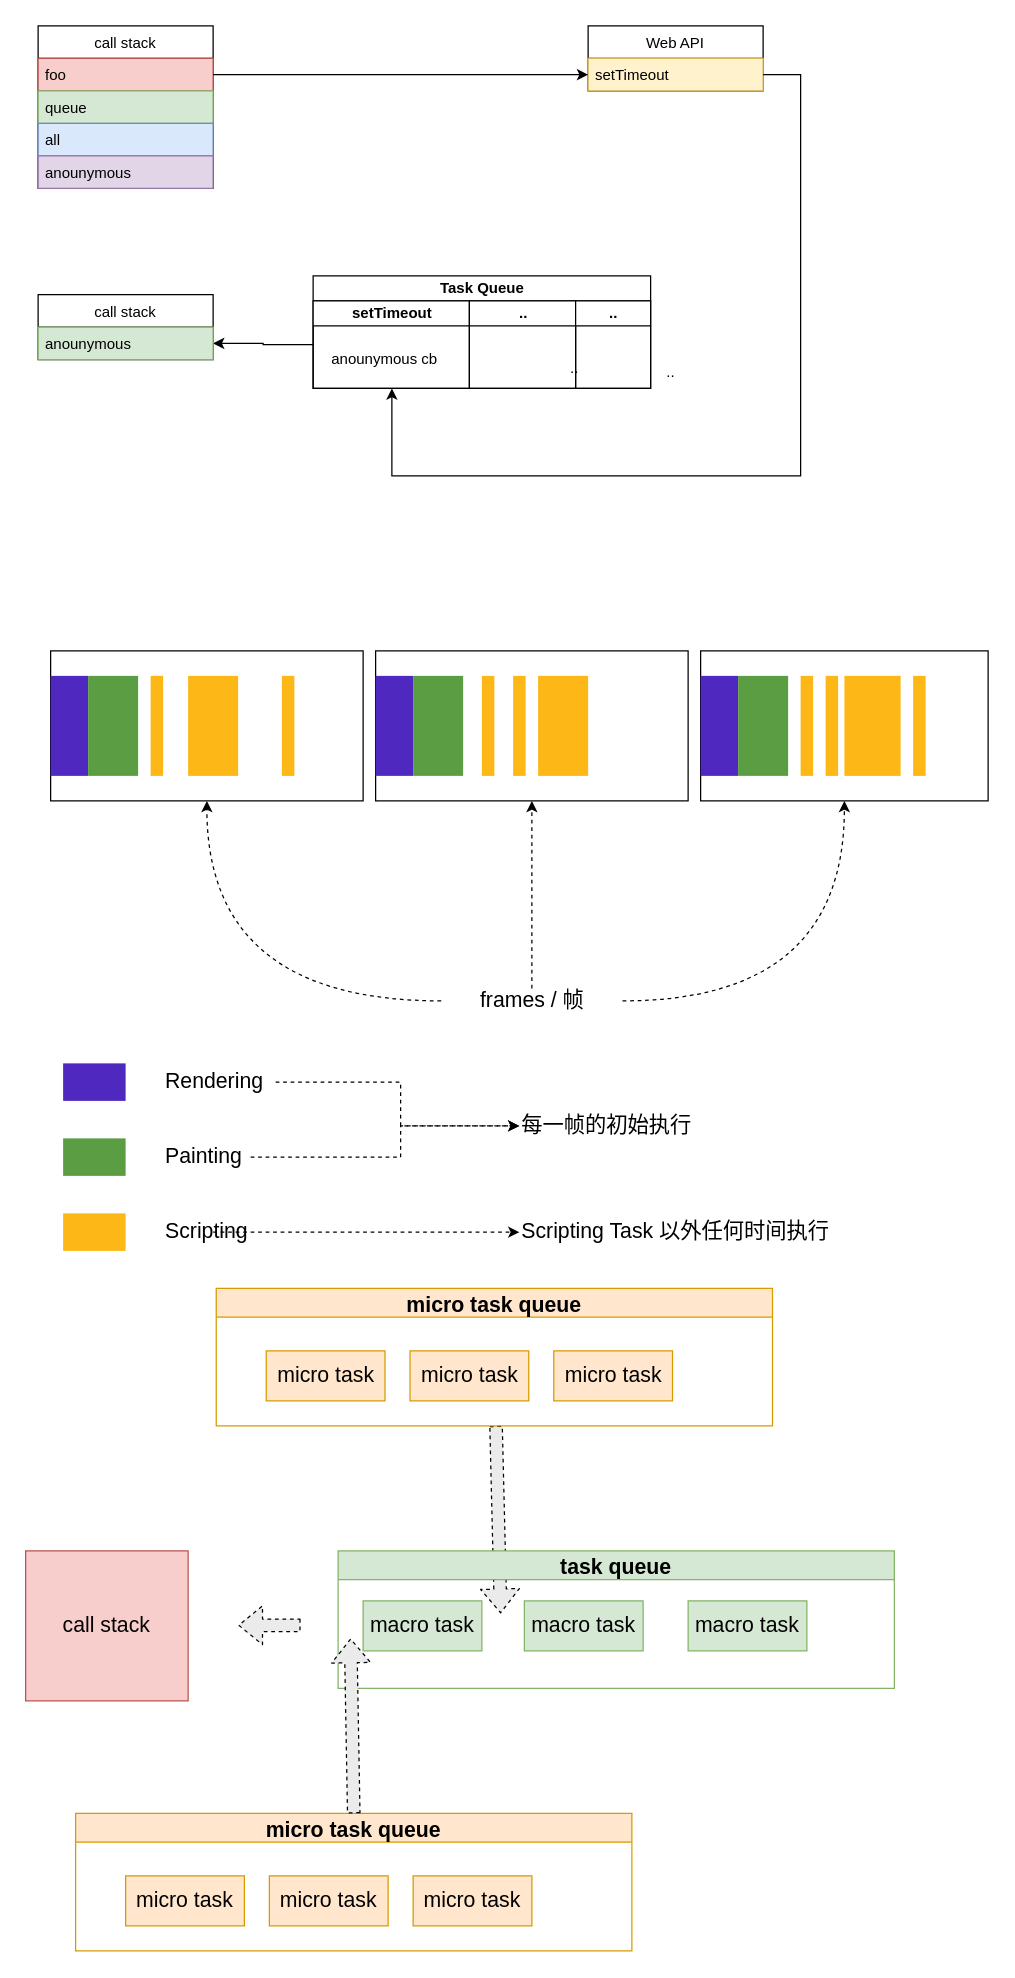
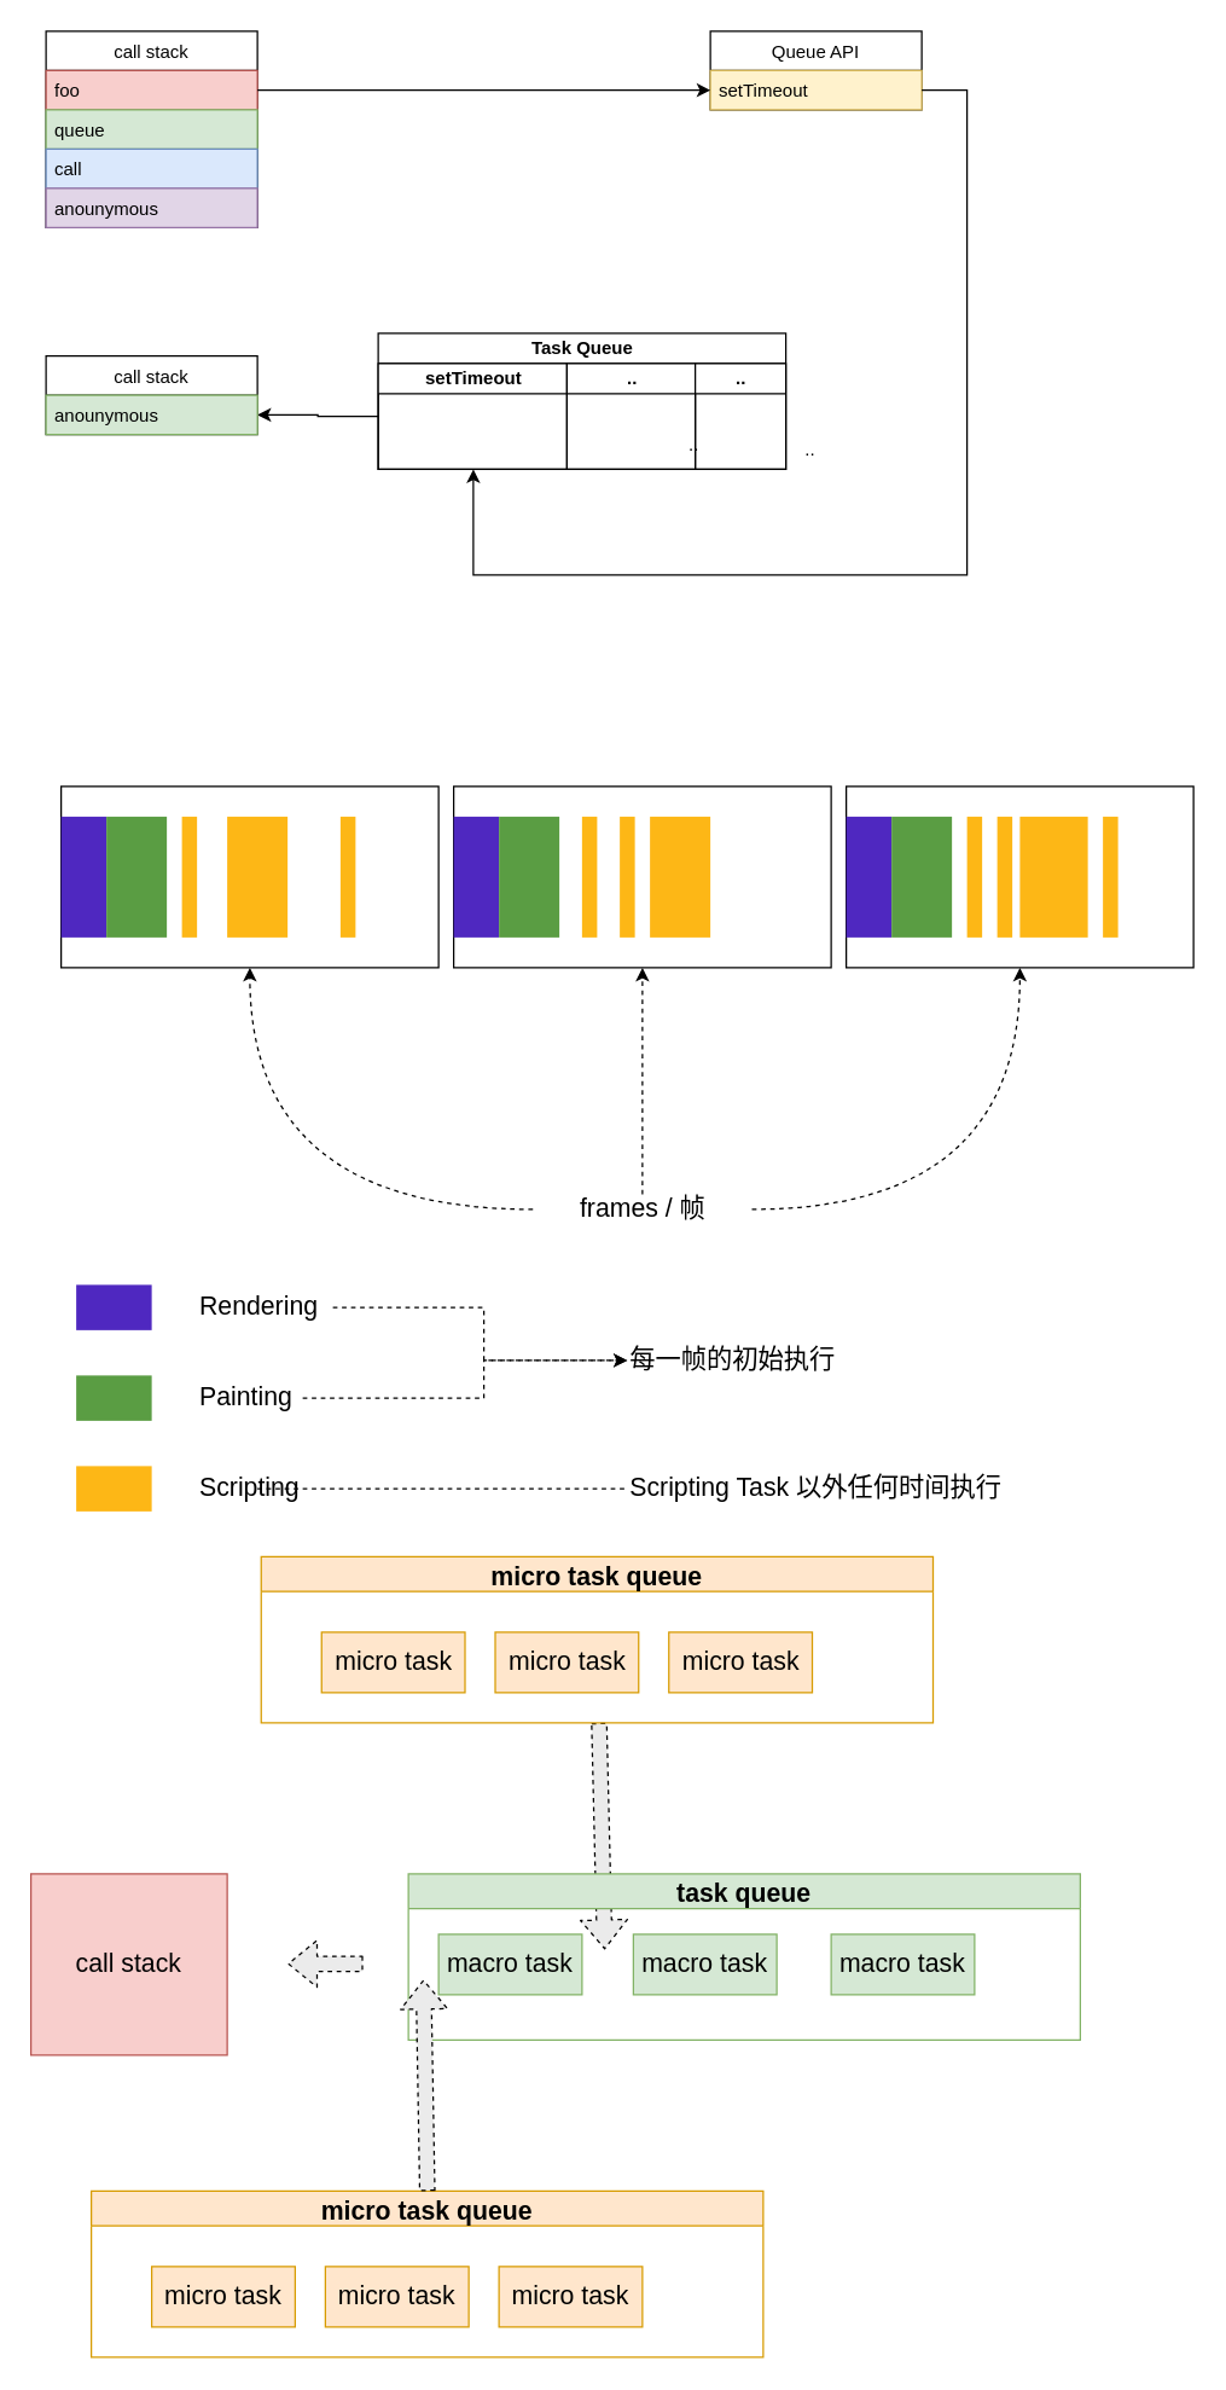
- <mxCell id="13" value="Web API" style="swimlane;fontStyle=0;childLayout=stackLayout;horizontal=1;startSize=26;fillColor=none;horizontalStack=0;resizeParent=1;resizeParentMax=0;resizeLast=0;collapsible=1;marginBottom=0;" parent="1" vertex="1"><mxGeometry x="470" y="20" width="140" height="52" as="geometry" /></mxCell>
+ <mxCell id="13" value="Queue API" style="swimlane;fontStyle=0;childLayout=stackLayout;horizontal=1;startSize=26;fillColor=none;horizontalStack=0;resizeParent=1;resizeParentMax=0;resizeLast=0;collapsible=1;marginBottom=0;" parent="1" vertex="1"><mxGeometry x="470" y="20" width="140" height="52" as="geometry" /></mxCell>
- <mxCell id="11" value="all" style="text;strokeColor=#6c8ebf;fillColor=#dae8fc;align=left;verticalAlign=top;spacingLeft=4;spacingRight=4;overflow=hidden;rotatable=0;points=[[0,0.5],[1,0.5]];portConstraint=eastwest;" parent="8" vertex="1"><mxGeometry y="78" width="140" height="26" as="geometry" /></mxCell>
+ <mxCell id="11" value="call" style="text;strokeColor=#6c8ebf;fillColor=#dae8fc;align=left;verticalAlign=top;spacingLeft=4;spacingRight=4;overflow=hidden;rotatable=0;points=[[0,0.5],[1,0.5]];portConstraint=eastwest;" parent="8" vertex="1"><mxGeometry y="78" width="140" height="26" as="geometry" /></mxCell>
- <mxCell id="5" value="anounymous cb" style="text;html=1;resizable=0;points=[];autosize=1;align=left;verticalAlign=top;spacingTop=-4;" parent="4" vertex="1"><mxGeometry x="12.5" y="37" width="100" height="20" as="geometry" /></mxCell>
- <mxCell id="61" style="edgeStyle=orthogonalEdgeStyle;orthogonalLoop=1;jettySize=auto;html=1;dashed=1;fontSize=17;rounded=0;" parent="1" source="46" target="60" edge="1"><mxGeometry relative="1" as="geometry" /></mxCell>
+ <mxCell id="61" style="edgeStyle=orthogonalEdgeStyle;orthogonalLoop=1;jettySize=auto;html=1;dashed=1;fontSize=17;rounded=0;endArrow=none;" parent="1" source="46" target="60" edge="1"><mxGeometry relative="1" as="geometry" /></mxCell>
